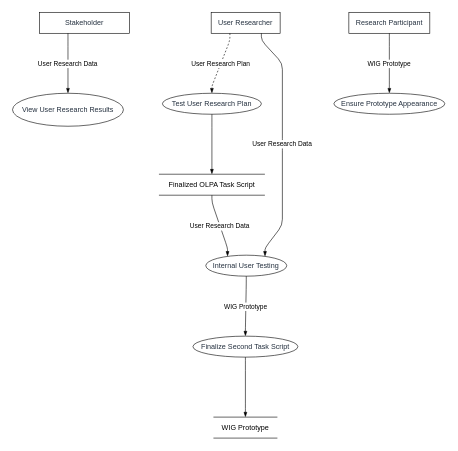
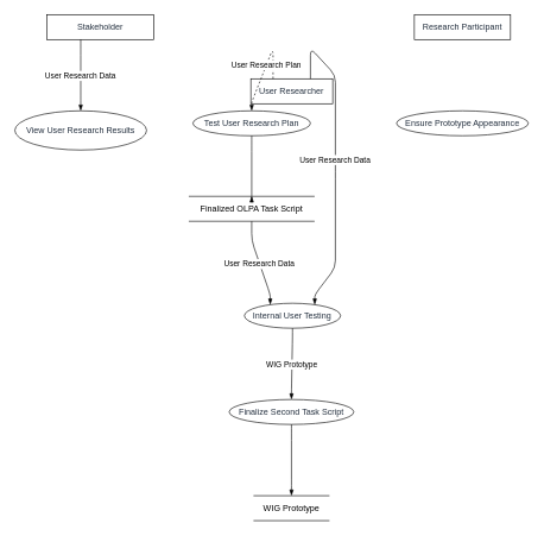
- <mxCell id="4" value="User Researcher" style="shape=rectangle;whiteSpace=wrap;html=1;fillColor=#ffffff;strokeColor=#000000;align=center;verticalAlign=middle;fontColor=#232F3E;" vertex="1" parent="1"><mxGeometry x="351.25" width="115" height="35" as="geometry" y="20" /></mxCell>
+ <mxCell id="4" value="User Researcher" style="shape=rectangle;whiteSpace=wrap;html=1;fillColor=#ffffff;strokeColor=#000000;align=center;verticalAlign=middle;fontColor=#232F3E;" vertex="1" parent="1"><mxGeometry x="351.25" y="110" width="115" height="35" as="geometry" /></mxCell>
- <mxCell id="17" value="WIG Prototype" style="endArrow=blockThin;endFill=1;fontSize=11;orthogonal=1;noEdgeStyle=1;" edge="1" parent="1" source="8" target="9"><mxGeometry relative="1" as="geometry"><Array as="points"><mxPoint x="648.369" y="67" /><mxPoint x="648.369" y="143" /></Array></mxGeometry></mxCell>
- <mxCell id="6" value="Finalized OLPA Task Script" style="html=1;dashed=0;whiteSpace=wrap;shape=partialRectangle;right=0;left=0;" vertex="1" parent="1"><mxGeometry x="265" y="290" width="175" height="35" as="geometry" /></mxCell>
+ <mxCell id="6" value="Finalized OLPA Task Script" style="html=1;dashed=0;whiteSpace=wrap;shape=partialRectangle;right=0;left=0;" vertex="1" parent="1"><mxGeometry x="265" y="275" width="175" height="35" as="geometry" /></mxCell>
